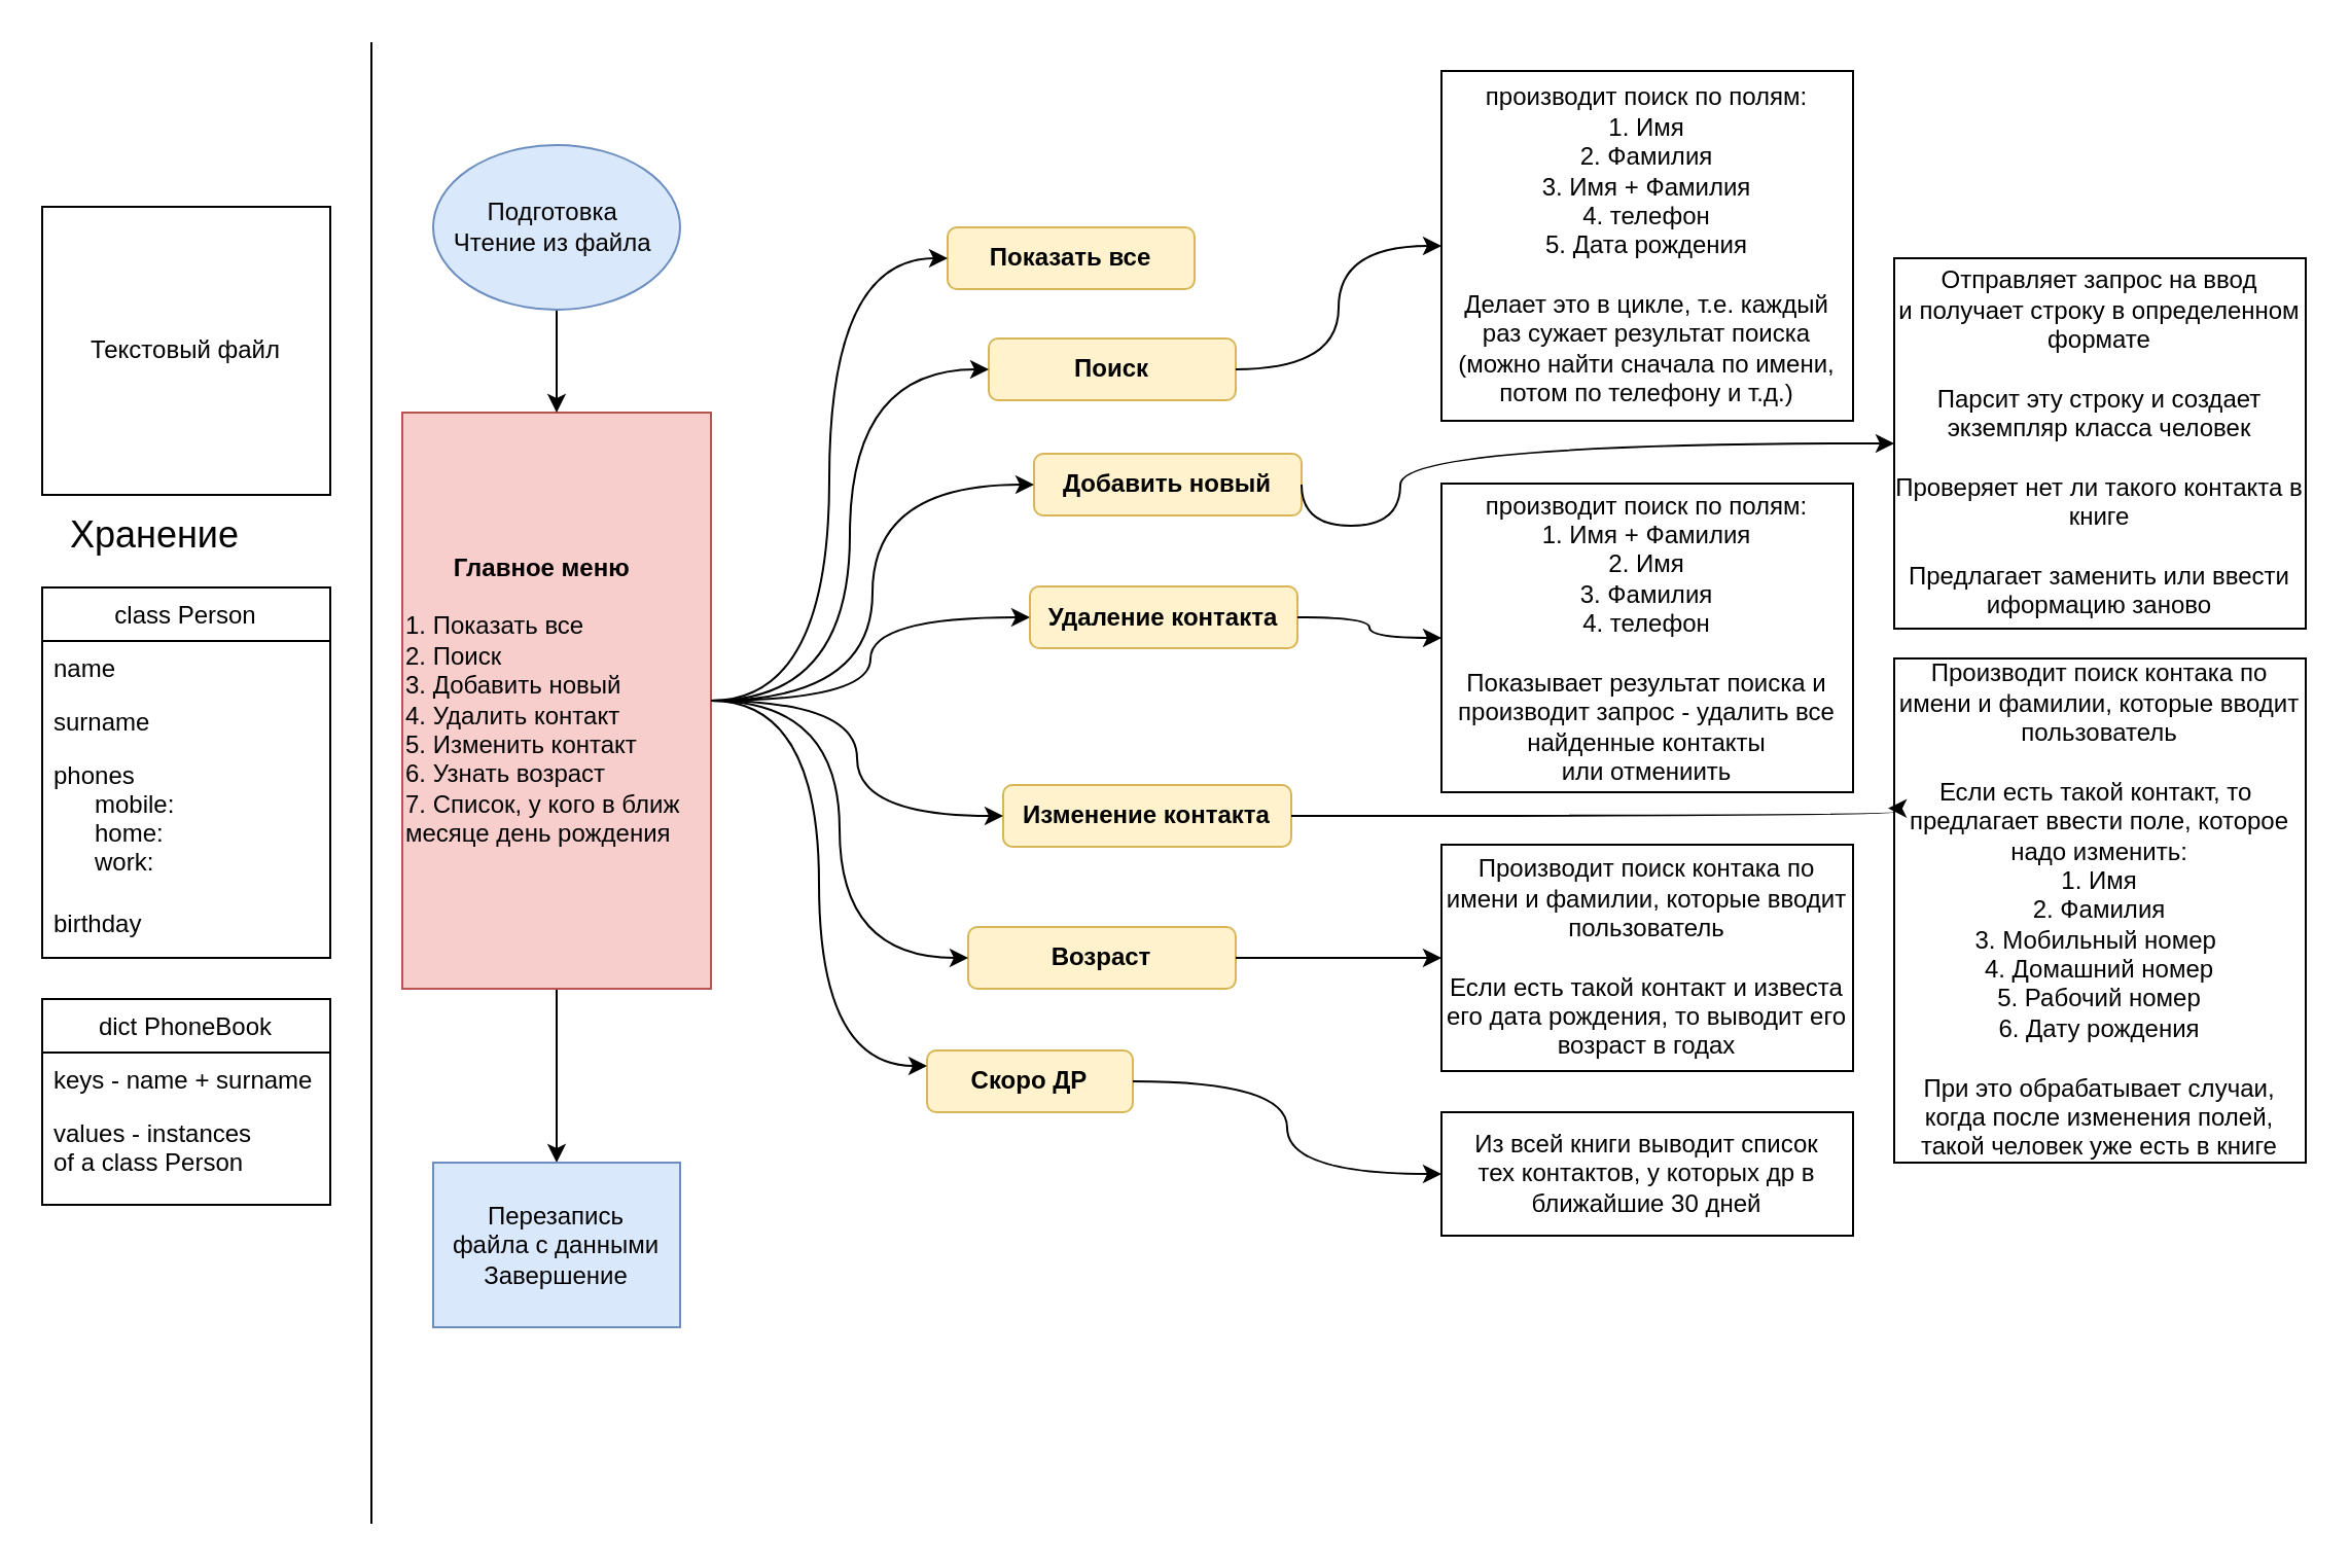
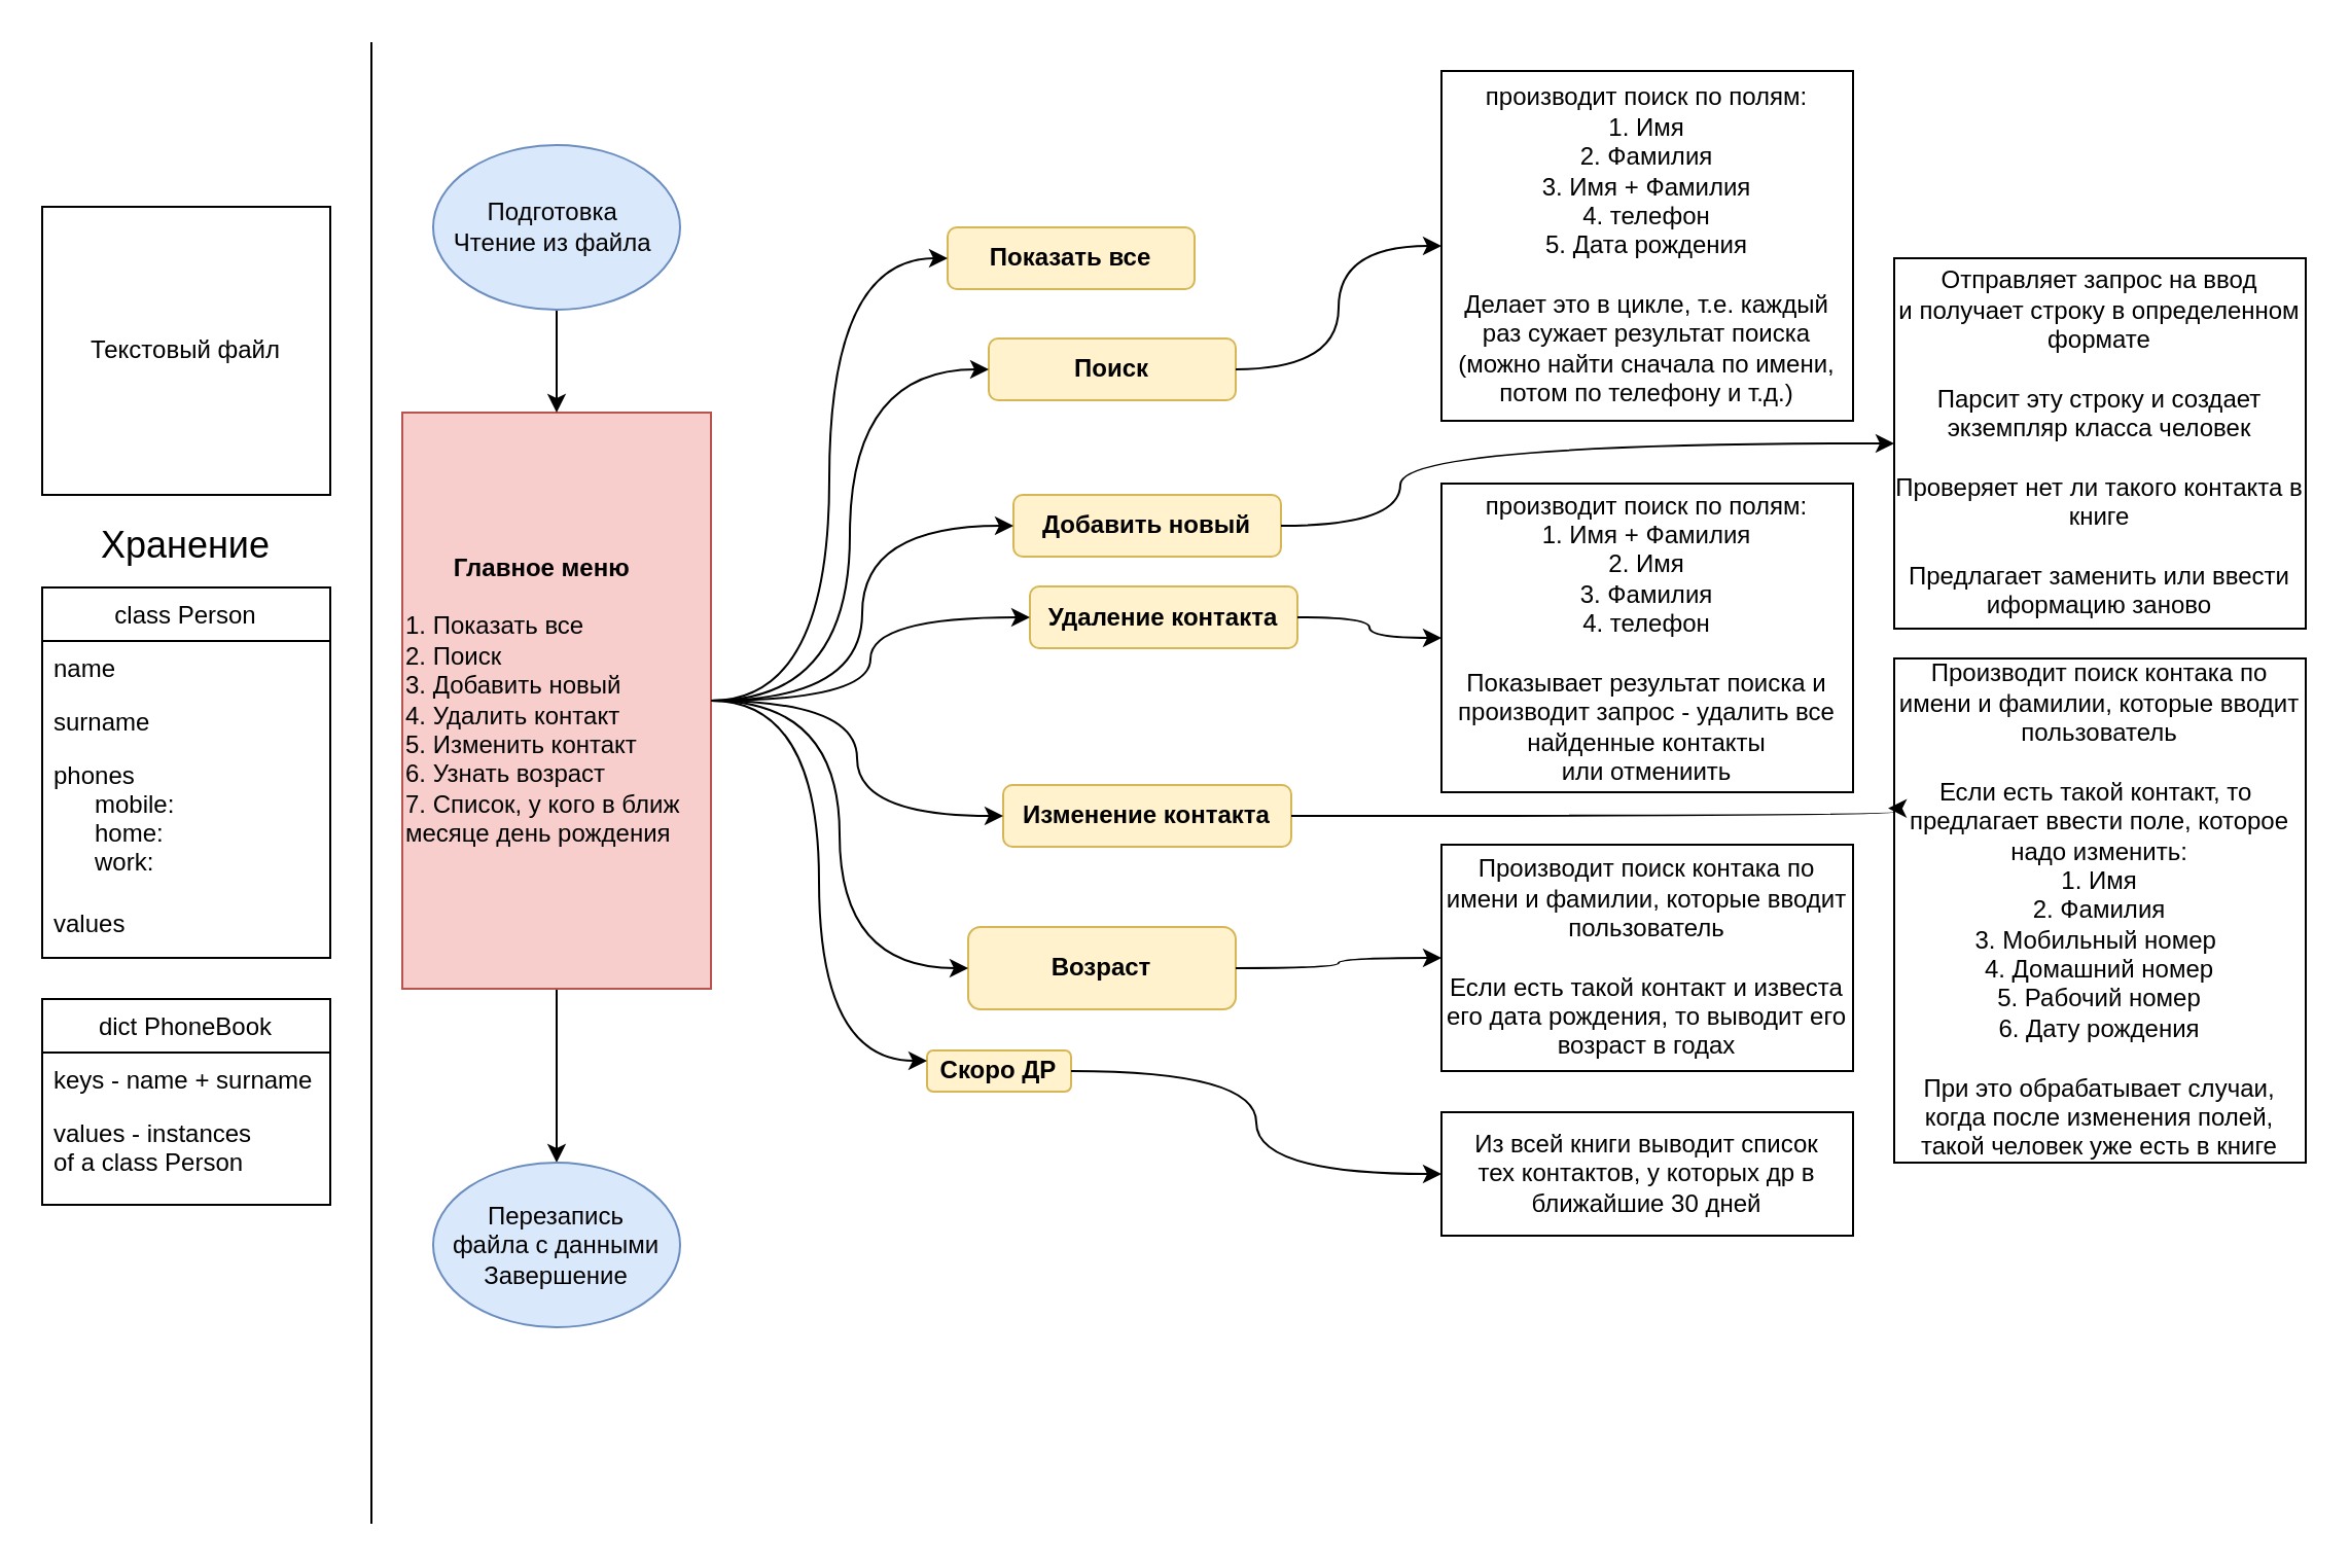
- <mxCell id="30" value="&lt;b&gt;Добавить новый&lt;/b&gt;" style="rounded=1;whiteSpace=wrap;html=1;fillColor=#fff2cc;strokeColor=#d6b656;" vertex="1" parent="1"><mxGeometry x="502" y="220" width="130" height="30" as="geometry" /></mxCell>
+ <mxCell id="30" value="&lt;b&gt;Добавить новый&lt;/b&gt;" style="rounded=1;whiteSpace=wrap;html=1;fillColor=#fff2cc;strokeColor=#d6b656;" vertex="1" parent="1"><mxGeometry x="492" y="240" width="130" height="30" as="geometry" /></mxCell>
- <mxCell id="31" value="&lt;font style=&quot;font-size: 18px&quot;&gt;Хранение&lt;/font&gt;" style="text;html=1;strokeColor=none;fillColor=none;align=center;verticalAlign=middle;whiteSpace=wrap;rounded=0;" vertex="1" parent="1"><mxGeometry x="55" y="250" width="40" height="20" as="geometry" /></mxCell>
+ <mxCell id="31" value="&lt;font style=&quot;font-size: 18px&quot;&gt;Хранение&lt;/font&gt;" style="text;html=1;strokeColor=none;fillColor=none;align=center;verticalAlign=middle;whiteSpace=wrap;rounded=0;" vertex="1" parent="1"><mxGeometry x="70" y="255" width="40" height="20" as="geometry" /></mxCell>
- <mxCell id="11" value="birthday" style="text;strokeColor=none;fillColor=none;align=left;verticalAlign=top;spacingLeft=4;spacingRight=4;overflow=hidden;rotatable=0;points=[[0,0.5],[1,0.5]];portConstraint=eastwest;" vertex="1" parent="7"><mxGeometry y="150" width="140" height="30" as="geometry" /></mxCell>
+ <mxCell id="11" value="values" style="text;strokeColor=none;fillColor=none;align=left;verticalAlign=top;spacingLeft=4;spacingRight=4;overflow=hidden;rotatable=0;points=[[0,0.5],[1,0.5]];portConstraint=eastwest;" vertex="1" parent="7"><mxGeometry y="150" width="140" height="30" as="geometry" /></mxCell>
- <mxCell id="21" value="&lt;b&gt;Возраст&lt;/b&gt;" style="rounded=1;whiteSpace=wrap;html=1;fillColor=#fff2cc;strokeColor=#d6b656;" vertex="1" parent="1"><mxGeometry x="470" y="450" width="130" height="30" as="geometry" /></mxCell>
+ <mxCell id="21" value="&lt;b&gt;Возраст&lt;/b&gt;" style="rounded=1;whiteSpace=wrap;html=1;fillColor=#fff2cc;strokeColor=#d6b656;" vertex="1" parent="1"><mxGeometry x="470" y="450" width="130" height="40" as="geometry" /></mxCell>
- <mxCell id="22" value="&lt;b&gt;Скоро ДР&lt;/b&gt;" style="rounded=1;whiteSpace=wrap;html=1;fillColor=#fff2cc;strokeColor=#d6b656;" vertex="1" parent="1"><mxGeometry x="450" y="510" width="100" height="30" as="geometry" /></mxCell>
+ <mxCell id="22" value="&lt;b&gt;Скоро ДР&lt;/b&gt;" style="rounded=1;whiteSpace=wrap;html=1;fillColor=#fff2cc;strokeColor=#d6b656;" vertex="1" parent="1"><mxGeometry x="450" y="510" width="70" height="20" as="geometry" /></mxCell>
- <mxCell id="6" value="Перезапись &lt;br&gt;файла с данными&lt;br&gt;Завершение" style="whiteSpace=wrap;html=1;fillColor=#dae8fc;strokeColor=#6c8ebf;rounded=0;" vertex="1" parent="1"><mxGeometry x="210" y="564.5" width="120" height="80" as="geometry" /></mxCell>
+ <mxCell id="6" value="Перезапись &lt;br&gt;файла с данными&lt;br&gt;Завершение" style="ellipse;whiteSpace=wrap;html=1;fillColor=#dae8fc;strokeColor=#6c8ebf;" vertex="1" parent="1"><mxGeometry x="210" y="564.5" width="120" height="80" as="geometry" /></mxCell>
